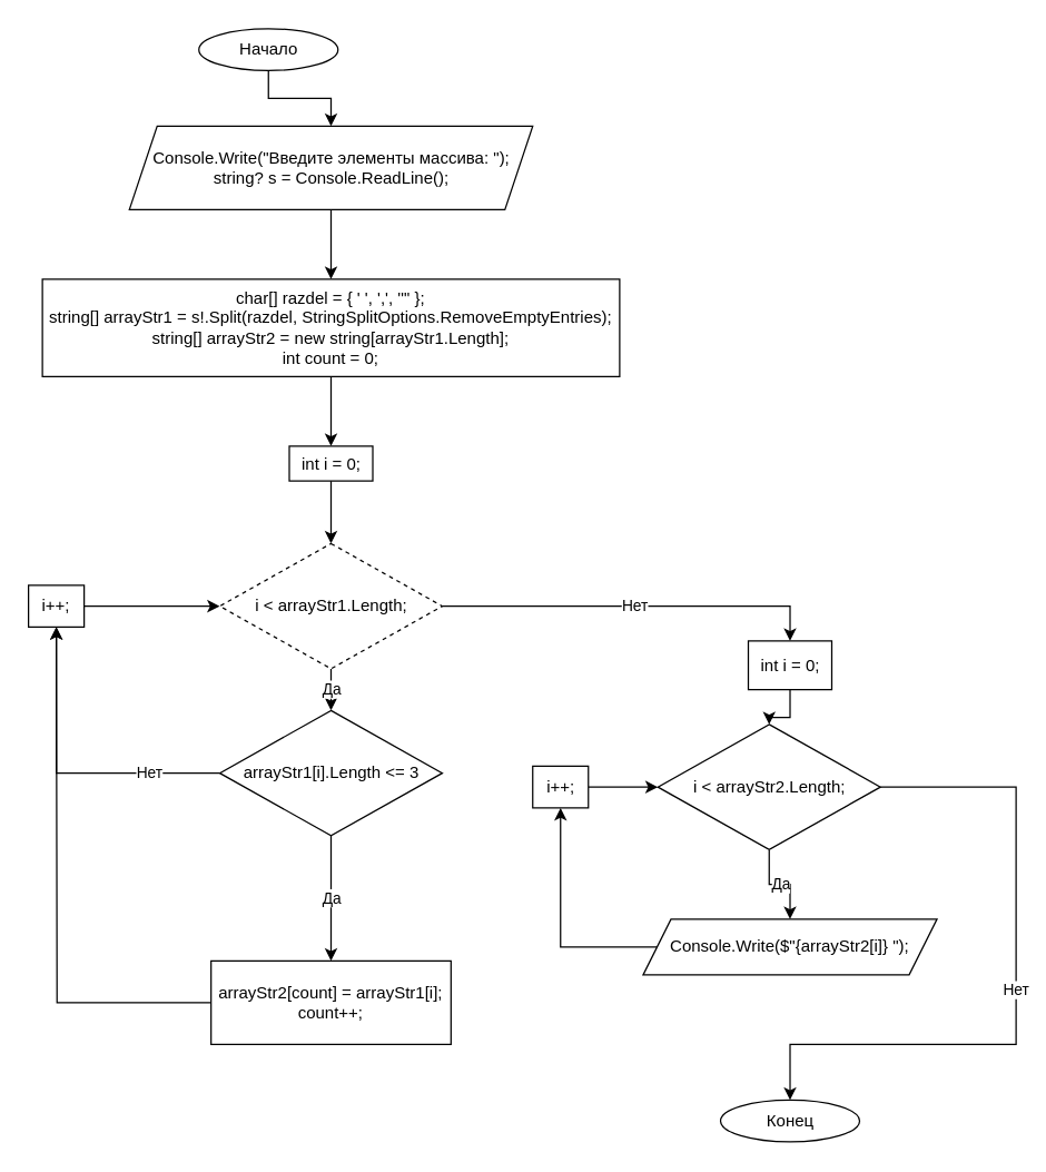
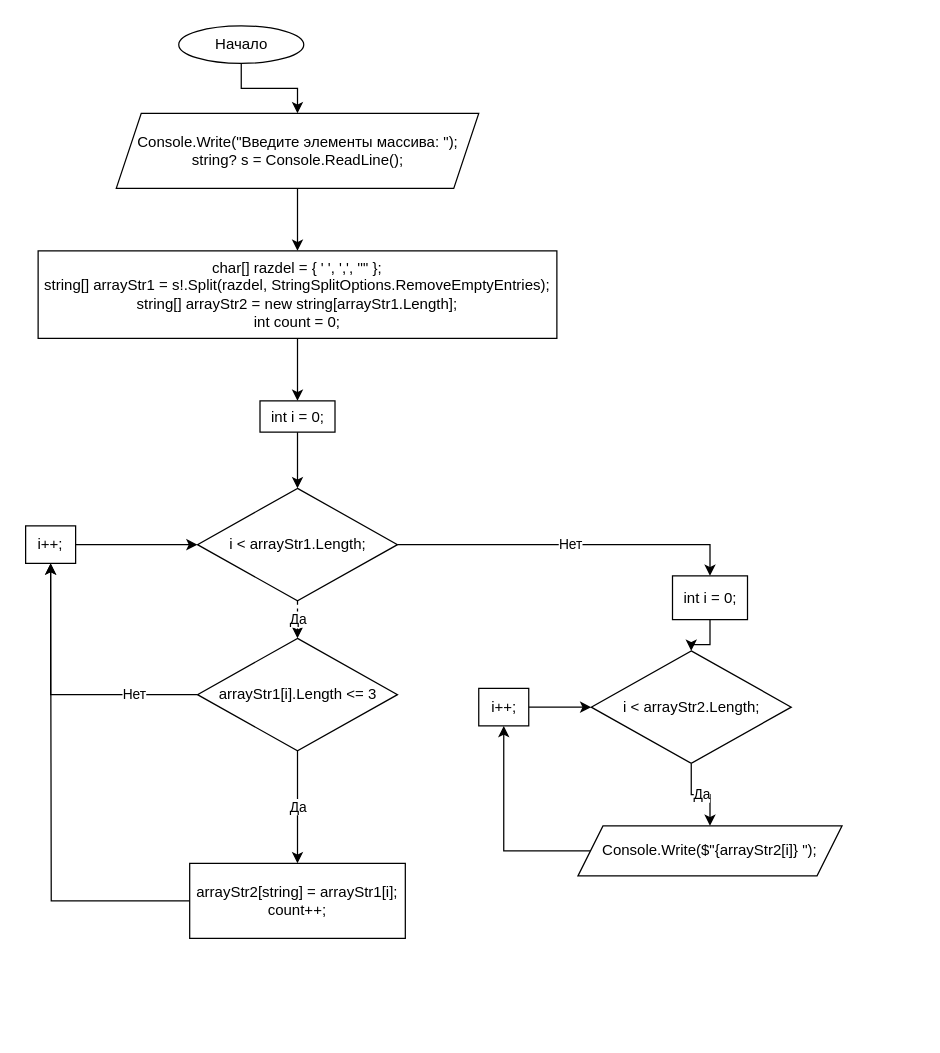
- <mxCell id="22" value="i &amp;lt; arrayStr1.Length;" style="rhombus;whiteSpace=wrap;html=1;dashed=1;" vertex="1" parent="1"><mxGeometry x="157.5" y="390" width="160" height="90" as="geometry" /></mxCell>
+ <mxCell id="22" value="i &amp;lt; arrayStr1.Length;" style="rhombus;whiteSpace=wrap;html=1;" vertex="1" parent="1"><mxGeometry x="157.5" y="390" width="160" height="90" as="geometry" /></mxCell>
- <mxCell id="20" value="Да" style="edgeStyle=orthogonalEdgeStyle;rounded=0;orthogonalLoop=1;jettySize=auto;html=1;entryX=0.5;entryY=0;entryDx=0;entryDy=0;" edge="1" parent="1" source="22" target="10"><mxGeometry relative="1" as="geometry" /></mxCell>
+ <mxCell id="20" value="Да" style="edgeStyle=orthogonalEdgeStyle;rounded=0;orthogonalLoop=1;jettySize=auto;html=1;entryX=0.5;entryY=0;entryDx=0;entryDy=0;dashed=1;" edge="1" parent="1" source="22" target="10"><mxGeometry relative="1" as="geometry" /></mxCell>
- <mxCell id="28" value="Нет" style="edgeStyle=orthogonalEdgeStyle;rounded=0;orthogonalLoop=1;jettySize=auto;html=1;entryX=0.5;entryY=0;entryDx=0;entryDy=0;" edge="1" parent="1" source="29" target="13"><mxGeometry relative="1" as="geometry"><Array as="points"><mxPoint x="730" y="565" /><mxPoint x="730" y="750" /><mxPoint x="568" y="750" /></Array></mxGeometry></mxCell>
- <mxCell id="12" value="arrayStr2&lt;span style=&quot;background-color: initial;&quot;&gt;[count] = arrayStr1[i];&lt;/span&gt;&lt;br&gt;&lt;div&gt;count++;&lt;/div&gt;" style="rounded=0;whiteSpace=wrap;html=1;" parent="1" vertex="1"><mxGeometry x="151.25" y="690" width="172.5" height="60" as="geometry" /></mxCell>
+ <mxCell id="12" value="arrayStr2&lt;span style=&quot;background-color: initial;&quot;&gt;[string] = arrayStr1[i];&lt;/span&gt;&lt;br&gt;&lt;div&gt;count++;&lt;/div&gt;" style="rounded=0;whiteSpace=wrap;html=1;" parent="1" vertex="1"><mxGeometry x="151.25" y="690" width="172.5" height="60" as="geometry" /></mxCell>
- <mxCell id="13" value="Конец" style="ellipse;whiteSpace=wrap;html=1;" parent="1" vertex="1"><mxGeometry x="517.51" y="790" width="100" height="30" as="geometry" /></mxCell>
